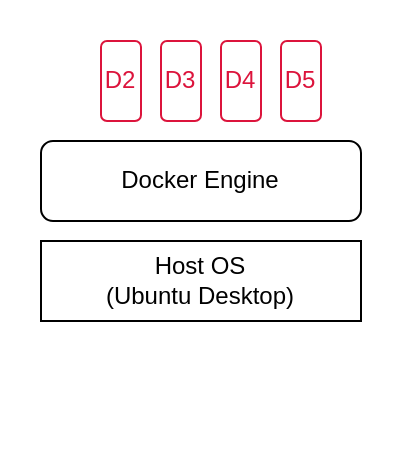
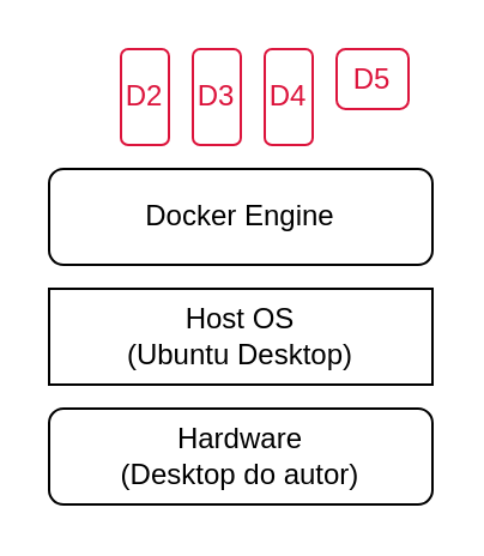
- <mxCell id="5" value="D5" style="rounded=1;whiteSpace=wrap;html=1;direction=south;shadow=0;glass=0;fontColor=#DC143C;strokeColor=#DC143C;" vertex="1" parent="1"><mxGeometry x="140" y="20" width="20" height="40" as="geometry" /></mxCell>
+ <mxCell id="5" value="D5" style="rounded=1;whiteSpace=wrap;html=1;direction=south;shadow=0;glass=0;fontColor=#DC143C;strokeColor=#DC143C;" vertex="1" parent="1"><mxGeometry x="140" y="20" width="30" height="25" as="geometry" /></mxCell>
+ <mxCell id="2" value="Hardware&lt;br&gt;(Desktop do autor)" style="rounded=1;whiteSpace=wrap;html=1;shadow=0;gradientDirection=south;glass=0;" parent="1" vertex="1"><mxGeometry x="20" y="170" width="160" height="40" as="geometry" /></mxCell>
